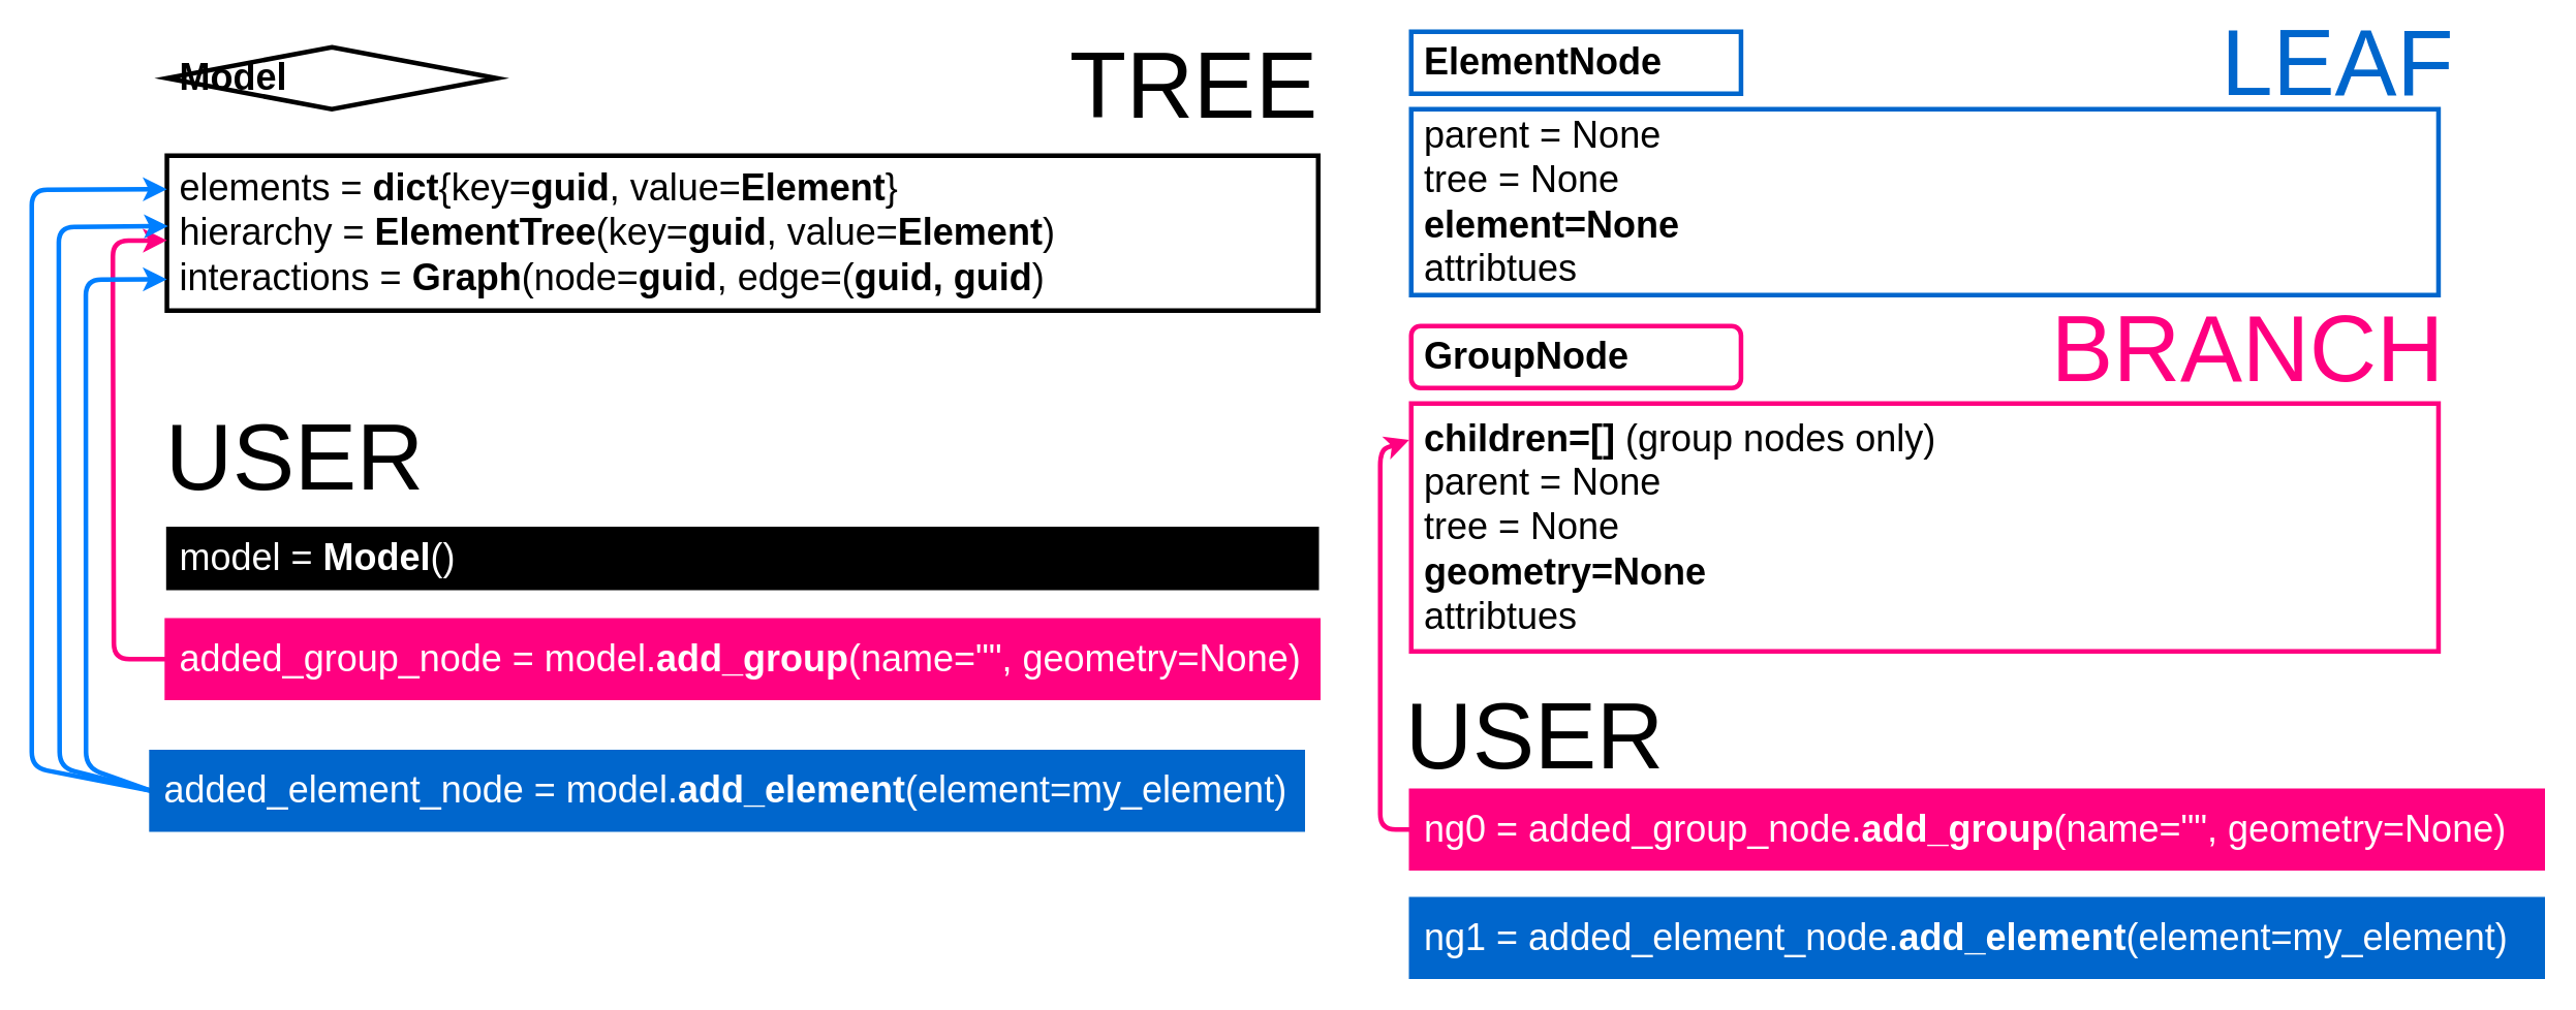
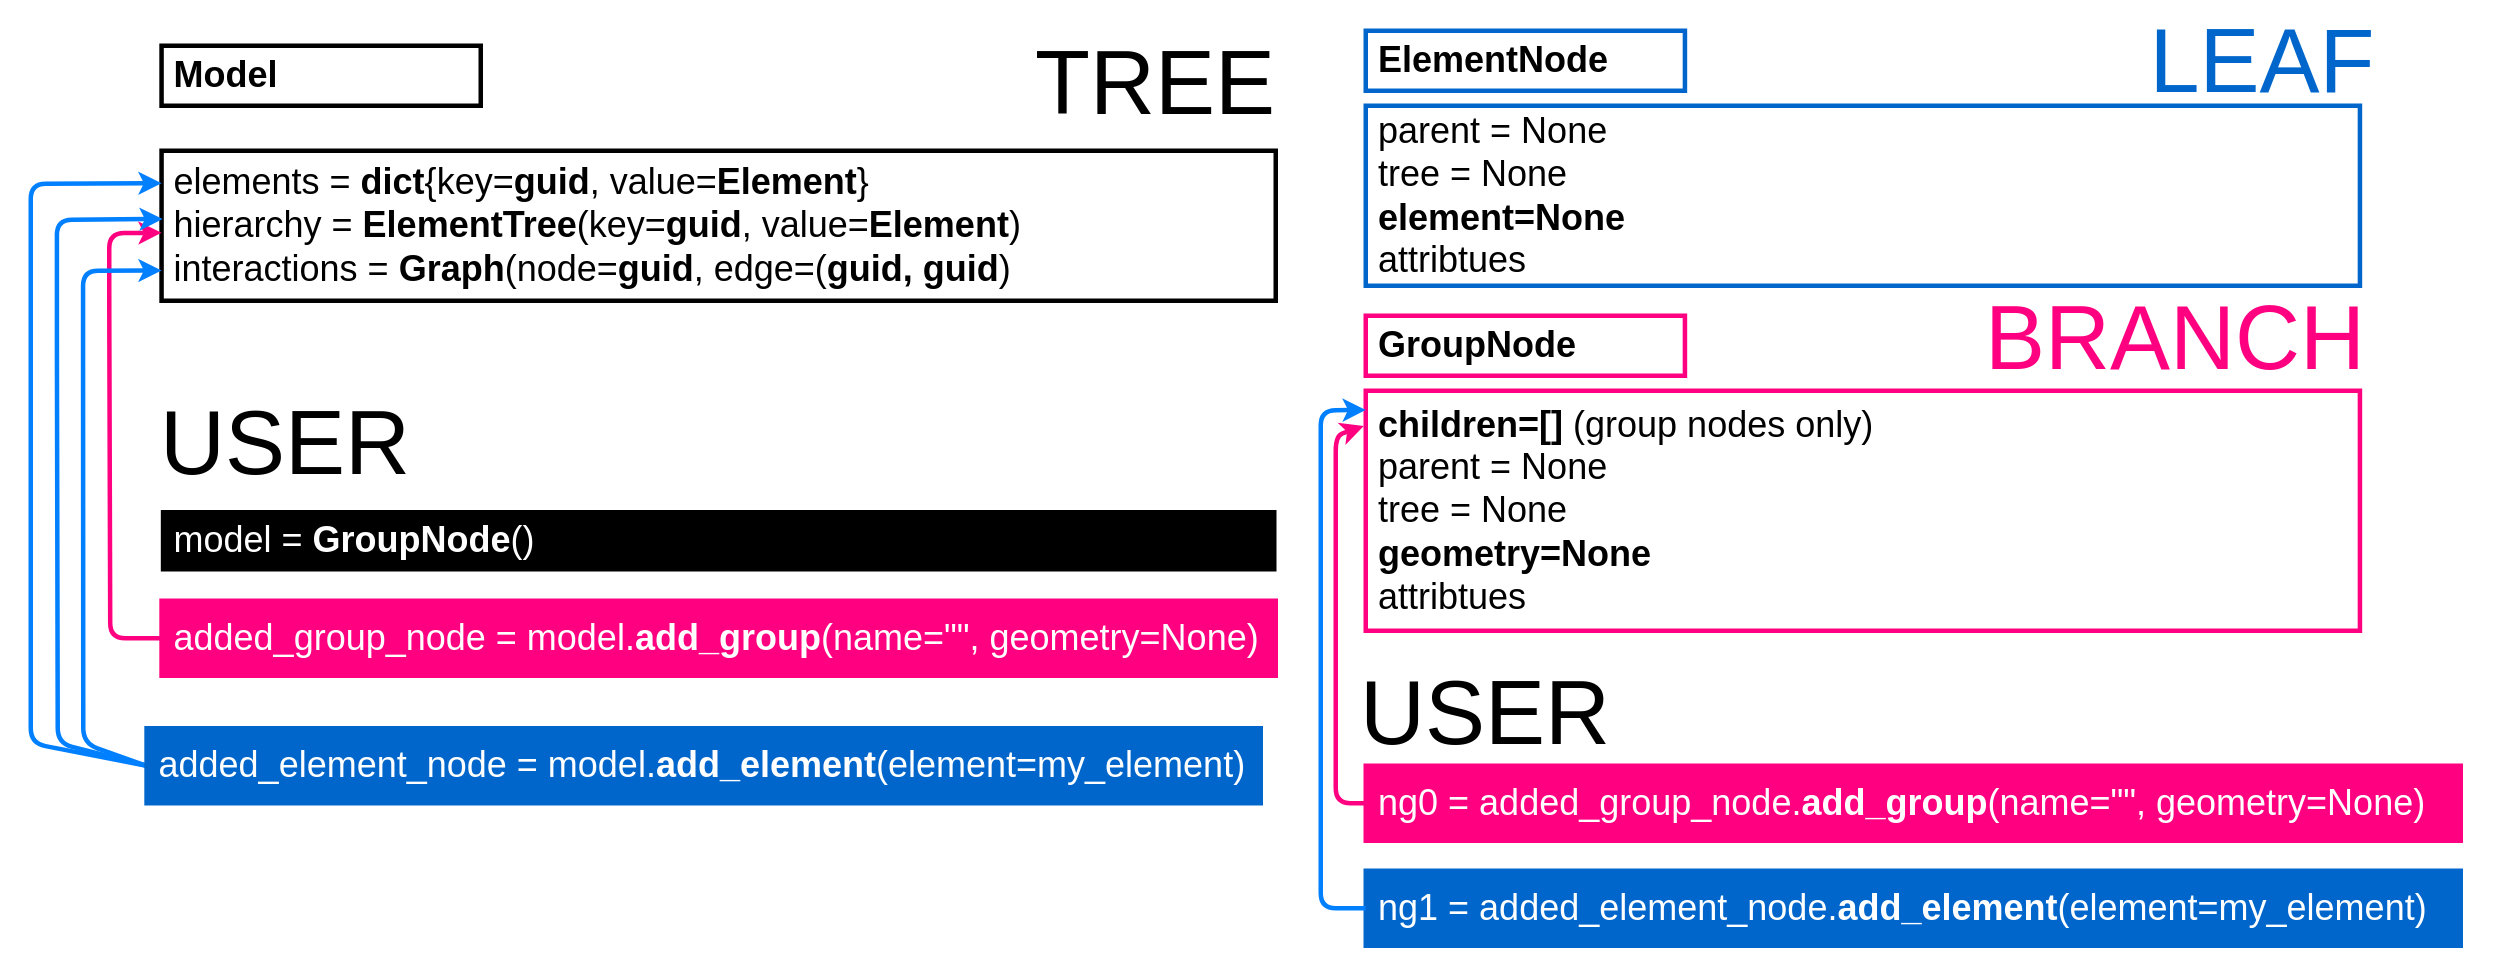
- <mxCell id="2" value="&lt;div style=&quot;&quot;&gt;&lt;span style=&quot;font-size: 24px; background-color: initial;&quot;&gt;&lt;b&gt;&amp;nbsp;Model&lt;/b&gt;&lt;/span&gt;&lt;/div&gt;" style="rhombus;whiteSpace=wrap;html=1;strokeWidth=3;align=left;" vertex="1" parent="1"><mxGeometry x="107.21" y="30" width="212.79" height="40" as="geometry" /></mxCell>
+ <mxCell id="2" value="&lt;div style=&quot;&quot;&gt;&lt;span style=&quot;font-size: 24px; background-color: initial;&quot;&gt;&lt;b&gt;&amp;nbsp;Model&lt;/b&gt;&lt;/span&gt;&lt;/div&gt;" style="rounded=0;whiteSpace=wrap;html=1;strokeWidth=3;align=left;" vertex="1" parent="1"><mxGeometry x="107.21" y="30" width="212.79" height="40" as="geometry" /></mxCell>
- <mxCell id="11" value="&lt;div style=&quot;&quot;&gt;&lt;span style=&quot;font-size: 24px;&quot;&gt;&lt;b&gt;&amp;nbsp;GroupNode&lt;/b&gt;&lt;/span&gt;&lt;/div&gt;" style="whiteSpace=wrap;html=1;strokeColor=#FF0080;strokeWidth=3;align=left;rounded=1;" vertex="1" parent="1"><mxGeometry x="910" y="210" width="212.79" height="40" as="geometry" /></mxCell>
+ <mxCell id="11" value="&lt;div style=&quot;&quot;&gt;&lt;span style=&quot;font-size: 24px;&quot;&gt;&lt;b&gt;&amp;nbsp;GroupNode&lt;/b&gt;&lt;/span&gt;&lt;/div&gt;" style="rounded=0;whiteSpace=wrap;html=1;strokeColor=#FF0080;strokeWidth=3;align=left;" vertex="1" parent="1"><mxGeometry x="910" y="210" width="212.79" height="40" as="geometry" /></mxCell>
- <mxCell id="10" value="&lt;div style=&quot;&quot;&gt;&lt;span style=&quot;font-size: 24px;&quot;&gt;&lt;span style=&quot;font-weight: normal;&quot;&gt;&amp;nbsp;model =&lt;/span&gt; Model&lt;span style=&quot;font-weight: normal;&quot;&gt;()&lt;/span&gt;&lt;/span&gt;&lt;/div&gt;" style="rounded=0;whiteSpace=wrap;html=1;align=left;fontStyle=1;fillColor=#000000;fontColor=#FFFFFF;" vertex="1" parent="1"><mxGeometry x="107.21" y="340" width="742.79" height="40" as="geometry" /></mxCell>
+ <mxCell id="10" value="&lt;div style=&quot;&quot;&gt;&lt;span style=&quot;font-size: 24px;&quot;&gt;&lt;span style=&quot;font-weight: normal;&quot;&gt;&amp;nbsp;model =&lt;/span&gt; GroupNode&lt;span style=&quot;font-weight: normal;&quot;&gt;()&lt;/span&gt;&lt;/span&gt;&lt;/div&gt;" style="rounded=0;whiteSpace=wrap;html=1;align=left;fontStyle=1;fillColor=#000000;fontColor=#FFFFFF;" vertex="1" parent="1"><mxGeometry x="107.21" y="340" width="742.79" height="40" as="geometry" /></mxCell>
+ <mxCell id="18" style="edgeStyle=none;html=1;exitX=0;exitY=0.5;exitDx=0;exitDy=0;entryX=0;entryY=0.08;entryDx=0;entryDy=0;fontSize=24;entryPerimeter=0;strokeColor=#007FFF;strokeWidth=3;" edge="1" parent="1" source="16" target="12"><mxGeometry relative="1" as="geometry"><mxPoint x="909.999" y="610.3" as="sourcePoint" /><mxPoint x="909.999" y="295.1" as="targetPoint" /><Array as="points"><mxPoint x="880" y="605" /><mxPoint x="880" y="273" /></Array></mxGeometry></mxCell>
